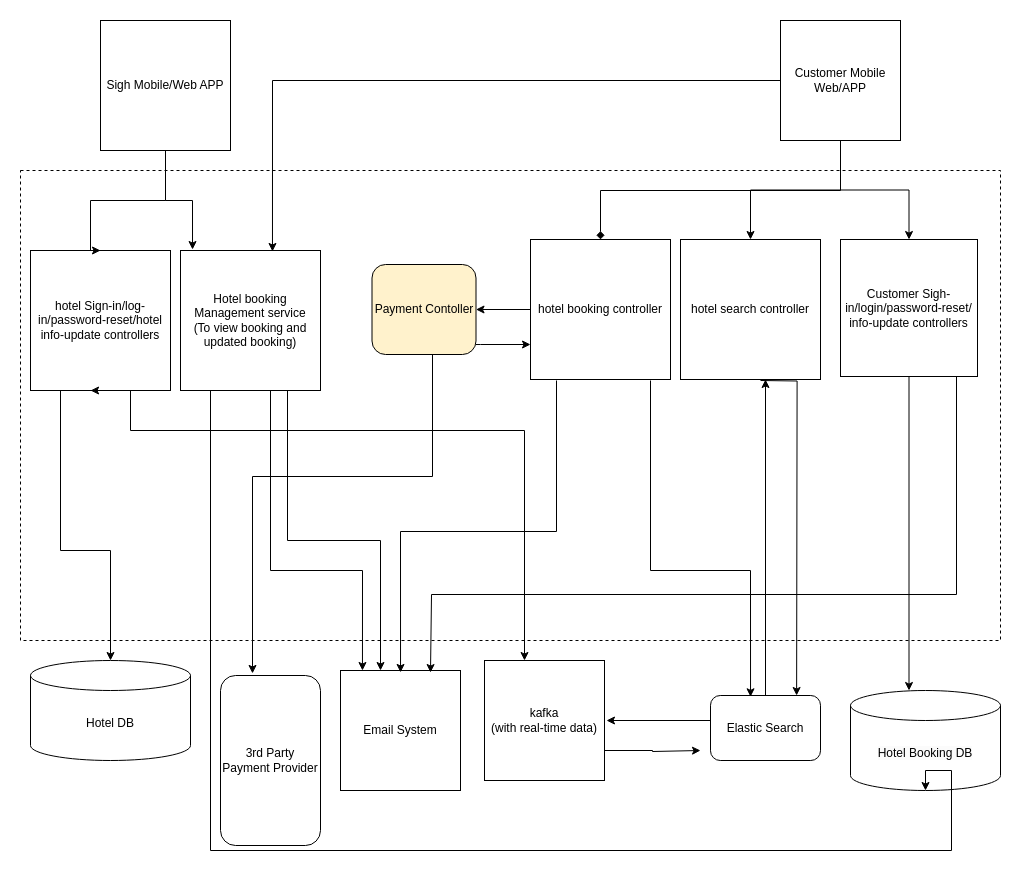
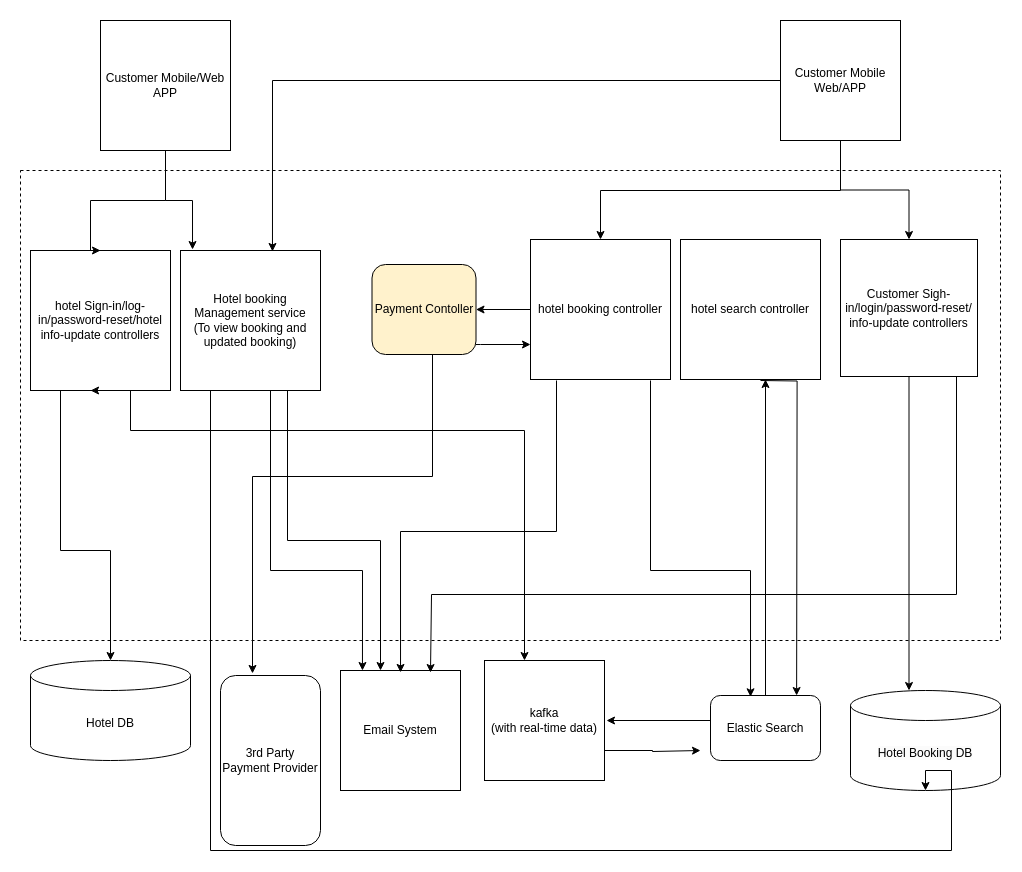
- <mxCell id="18" value="Sigh Mobile/Web APP" style="whiteSpace=wrap;html=1;aspect=fixed;" vertex="1" parent="1"><mxGeometry x="100" y="20" width="130" height="130" as="geometry" /></mxCell>
+ <mxCell id="18" value="Customer Mobile/Web APP" style="whiteSpace=wrap;html=1;aspect=fixed;" vertex="1" parent="1"><mxGeometry x="100" y="20" width="130" height="130" as="geometry" /></mxCell>
- <mxCell id="20" style="edgeStyle=orthogonalEdgeStyle;rounded=0;orthogonalLoop=1;jettySize=auto;html=1;" edge="1" parent="1" source="21" target="23"><mxGeometry relative="1" as="geometry" /></mxCell>
- <mxCell id="26" style="edgeStyle=orthogonalEdgeStyle;rounded=0;orthogonalLoop=1;jettySize=auto;html=1;exitX=0;exitY=0.5;exitDx=0;exitDy=0;endArrow=diamond;" edge="1" parent="1" target="28" source="21"><mxGeometry relative="1" as="geometry"><mxPoint x="680" y="80" as="sourcePoint" /><Array as="points"><mxPoint x="780" y="140" /><mxPoint x="840" y="140" /><mxPoint x="840" y="190" /><mxPoint x="600" y="190" /></Array></mxGeometry></mxCell>
+ <mxCell id="26" style="edgeStyle=orthogonalEdgeStyle;rounded=0;orthogonalLoop=1;jettySize=auto;html=1;exitX=0;exitY=0.5;exitDx=0;exitDy=0;" edge="1" parent="1" target="28" source="21"><mxGeometry relative="1" as="geometry"><mxPoint x="680" y="80" as="sourcePoint" /><Array as="points"><mxPoint x="780" y="140" /><mxPoint x="840" y="140" /><mxPoint x="840" y="190" /><mxPoint x="600" y="190" /></Array></mxGeometry></mxCell>
